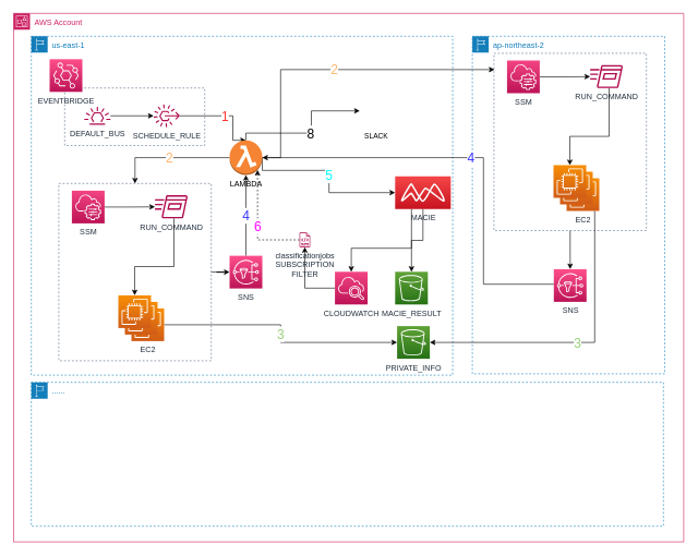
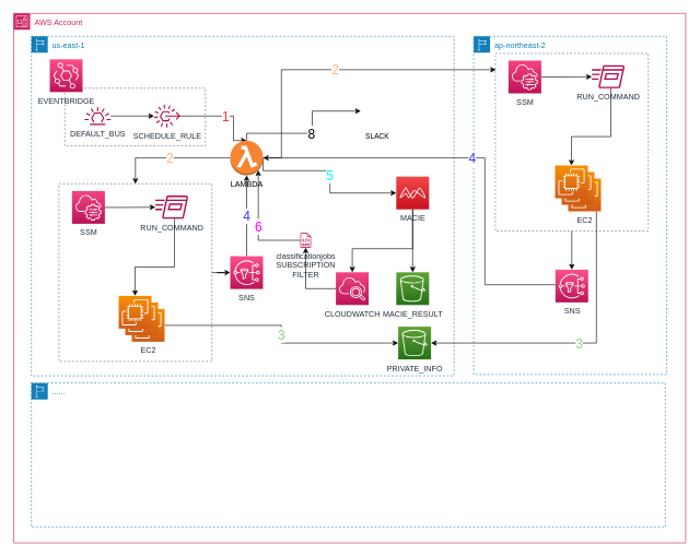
- <mxCell id="28" value="MACIE" style="sketch=0;points=[[0,0,0],[0.25,0,0],[0.5,0,0],[0.75,0,0],[1,0,0],[0,1,0],[0.25,1,0],[0.5,1,0],[0.75,1,0],[1,1,0],[0,0.25,0],[0,0.5,0],[0,0.75,0],[1,0.25,0],[1,0.5,0],[1,0.75,0]];outlineConnect=0;fontColor=#232F3E;gradientColor=#F54749;gradientDirection=north;fillColor=#C7131F;strokeColor=#ffffff;dashed=0;verticalLabelPosition=bottom;verticalAlign=top;align=center;html=1;fontSize=12;fontStyle=0;aspect=fixed;shape=mxgraph.aws4.resourceIcon;resIcon=mxgraph.aws4.macie;" vertex="1" parent="3"><mxGeometry x="556" y="214" width="85" height="50" as="geometry" /></mxCell>
+ <mxCell id="28" value="MACIE" style="sketch=0;points=[[0,0,0],[0.25,0,0],[0.5,0,0],[0.75,0,0],[1,0,0],[0,1,0],[0.25,1,0],[0.5,1,0],[0.75,1,0],[1,1,0],[0,0.25,0],[0,0.5,0],[0,0.75,0],[1,0.25,0],[1,0.5,0],[1,0.75,0]];outlineConnect=0;fontColor=#232F3E;gradientColor=#F54749;gradientDirection=north;fillColor=#C7131F;strokeColor=#ffffff;dashed=0;verticalLabelPosition=bottom;verticalAlign=top;align=center;html=1;fontSize=12;fontStyle=0;aspect=fixed;shape=mxgraph.aws4.resourceIcon;resIcon=mxgraph.aws4.macie;" vertex="1" parent="3"><mxGeometry x="556" y="214" width="50" height="50" as="geometry" /></mxCell>
- <mxCell id="32" value="&lt;span style=&quot;font-family: Helvetica; font-size: 20px; font-style: normal; font-variant-ligatures: normal; font-variant-caps: normal; font-weight: 400; letter-spacing: normal; orphans: 2; text-align: center; text-indent: 0px; text-transform: none; widows: 2; word-spacing: 0px; -webkit-text-stroke-width: 0px; background-color: rgb(255, 255, 255); text-decoration-thickness: initial; text-decoration-style: initial; text-decoration-color: initial; float: none; display: inline !important;&quot;&gt;6&lt;/span&gt;" style="edgeStyle=orthogonalEdgeStyle;rounded=0;orthogonalLoop=1;jettySize=auto;html=1;entryX=0.855;entryY=0.855;entryDx=0;entryDy=0;entryPerimeter=0;fontColor=#FF00FF;dashed=1;" edge="1" parent="3" source="33" target="24"><mxGeometry relative="1" as="geometry" /></mxCell>
+ <mxCell id="32" value="&lt;span style=&quot;font-family: Helvetica; font-size: 20px; font-style: normal; font-variant-ligatures: normal; font-variant-caps: normal; font-weight: 400; letter-spacing: normal; orphans: 2; text-align: center; text-indent: 0px; text-transform: none; widows: 2; word-spacing: 0px; -webkit-text-stroke-width: 0px; background-color: rgb(255, 255, 255); text-decoration-thickness: initial; text-decoration-style: initial; text-decoration-color: initial; float: none; display: inline !important;&quot;&gt;6&lt;/span&gt;" style="edgeStyle=orthogonalEdgeStyle;rounded=0;orthogonalLoop=1;jettySize=auto;html=1;entryX=0.855;entryY=0.855;entryDx=0;entryDy=0;entryPerimeter=0;fontColor=#FF00FF;" edge="1" parent="3" source="33" target="24"><mxGeometry relative="1" as="geometry" /></mxCell>
